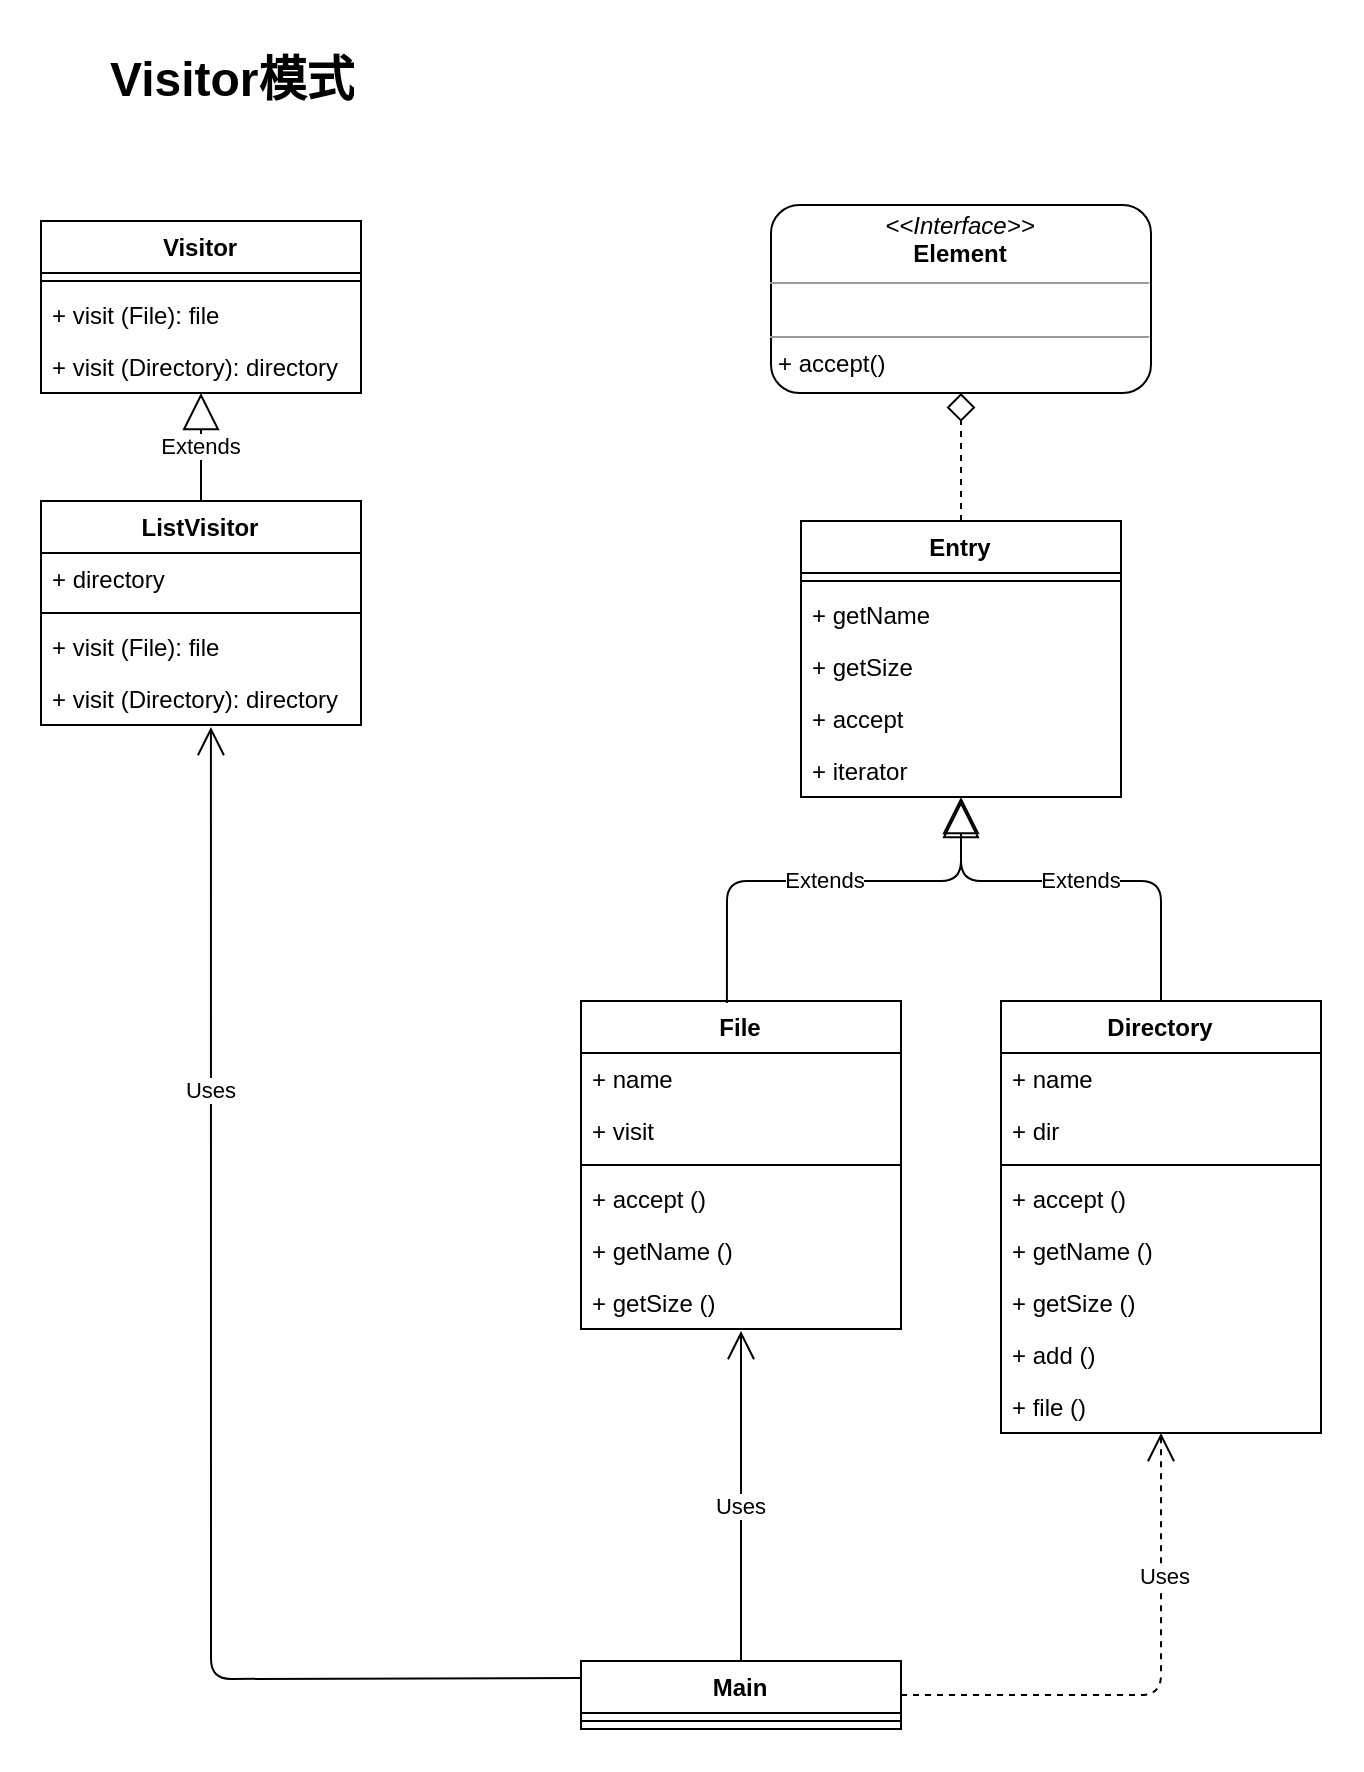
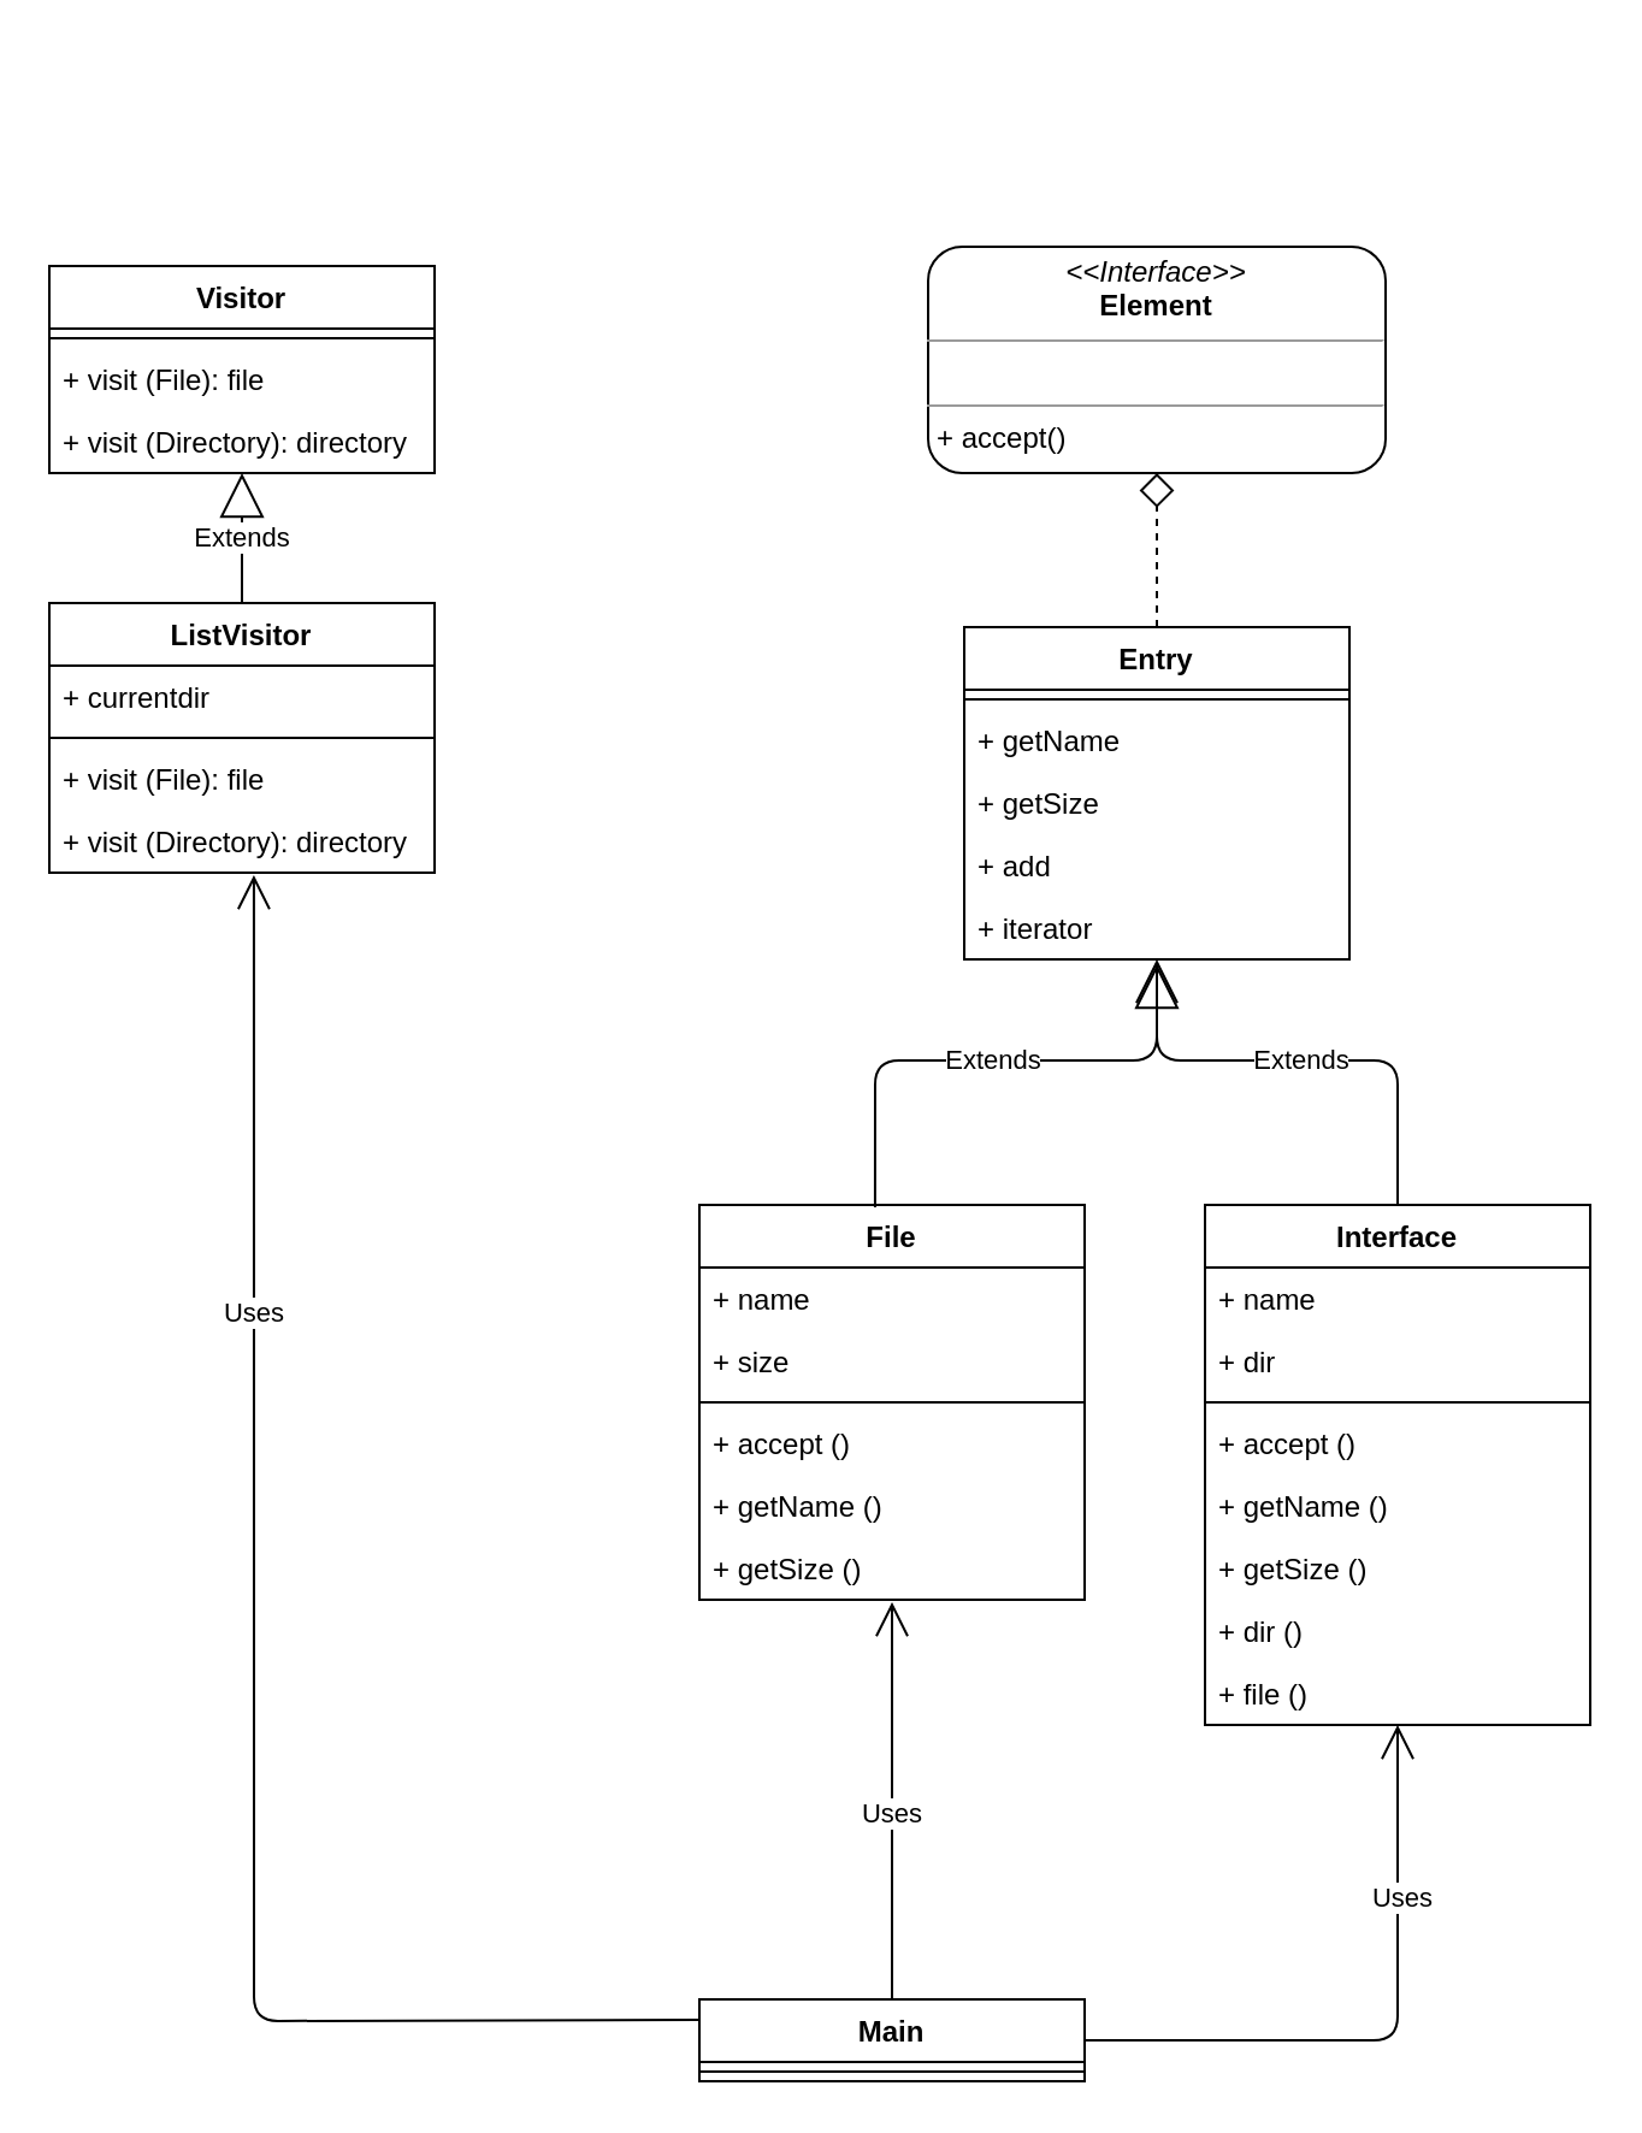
- <mxCell id="2" value="&lt;h1&gt;Visitor模式&lt;/h1&gt;" style="text;html=1;strokeColor=none;fillColor=none;spacing=5;spacingTop=-20;whiteSpace=wrap;overflow=hidden;rounded=0;" parent="1" vertex="1"><mxGeometry x="50" y="20" width="180" height="40" as="geometry" /></mxCell>
- <mxCell id="4" value="+ directory" style="text;strokeColor=none;fillColor=none;align=left;verticalAlign=top;spacingLeft=4;spacingRight=4;overflow=hidden;rotatable=0;points=[[0,0.5],[1,0.5]];portConstraint=eastwest;" vertex="1" parent="3"><mxGeometry y="26" width="160" height="26" as="geometry" /></mxCell>
+ <mxCell id="4" value="+ currentdir" style="text;strokeColor=none;fillColor=none;align=left;verticalAlign=top;spacingLeft=4;spacingRight=4;overflow=hidden;rotatable=0;points=[[0,0.5],[1,0.5]];portConstraint=eastwest;" vertex="1" parent="3"><mxGeometry y="26" width="160" height="26" as="geometry" /></mxCell>
- <mxCell id="17" value="+ accept" style="text;strokeColor=none;fillColor=none;align=left;verticalAlign=top;spacingLeft=4;spacingRight=4;overflow=hidden;rotatable=0;points=[[0,0.5],[1,0.5]];portConstraint=eastwest;" vertex="1" parent="13"><mxGeometry y="86" width="160" height="26" as="geometry" /></mxCell>
+ <mxCell id="17" value="+ add" style="text;strokeColor=none;fillColor=none;align=left;verticalAlign=top;spacingLeft=4;spacingRight=4;overflow=hidden;rotatable=0;points=[[0,0.5],[1,0.5]];portConstraint=eastwest;" vertex="1" parent="13"><mxGeometry y="86" width="160" height="26" as="geometry" /></mxCell>
- <mxCell id="41" value="Extends" style="endArrow=block;endSize=16;endFill=0;html=1;exitX=0.456;exitY=0.006;exitDx=0;exitDy=0;exitPerimeter=0;" edge="1" parent="1" source="19" target="18"><mxGeometry width="160" relative="1" as="geometry"><mxPoint x="330" y="440" as="sourcePoint" /><mxPoint x="490" y="440" as="targetPoint" /><Array as="points"><mxPoint x="363" y="440" /><mxPoint x="480" y="440" /></Array></mxGeometry></mxCell>
+ <mxCell id="41" value="Extends" style="endArrow=open;endSize=16;endFill=0;html=1;exitX=0.456;exitY=0.006;exitDx=0;exitDy=0;exitPerimeter=0;" edge="1" parent="1" source="19" target="18"><mxGeometry width="160" relative="1" as="geometry"><mxPoint x="330" y="440" as="sourcePoint" /><mxPoint x="490" y="440" as="targetPoint" /><Array as="points"><mxPoint x="363" y="440" /><mxPoint x="480" y="440" /></Array></mxGeometry></mxCell>
- <mxCell id="26" value="Directory" style="swimlane;fontStyle=1;align=center;verticalAlign=top;childLayout=stackLayout;horizontal=1;startSize=26;horizontalStack=0;resizeParent=1;resizeParentMax=0;resizeLast=0;collapsible=1;marginBottom=0;" vertex="1" parent="1"><mxGeometry x="500" y="500" width="160" height="216" as="geometry" /></mxCell>
+ <mxCell id="26" value="Interface" style="swimlane;fontStyle=1;align=center;verticalAlign=top;childLayout=stackLayout;horizontal=1;startSize=26;horizontalStack=0;resizeParent=1;resizeParentMax=0;resizeLast=0;collapsible=1;marginBottom=0;" vertex="1" parent="1"><mxGeometry x="500" y="500" width="160" height="216" as="geometry" /></mxCell>
- <mxCell id="21" value="+ visit" style="text;strokeColor=none;fillColor=none;align=left;verticalAlign=top;spacingLeft=4;spacingRight=4;overflow=hidden;rotatable=0;points=[[0,0.5],[1,0.5]];portConstraint=eastwest;" vertex="1" parent="19"><mxGeometry y="52" width="160" height="26" as="geometry" /></mxCell>
+ <mxCell id="21" value="+ size" style="text;strokeColor=none;fillColor=none;align=left;verticalAlign=top;spacingLeft=4;spacingRight=4;overflow=hidden;rotatable=0;points=[[0,0.5],[1,0.5]];portConstraint=eastwest;" vertex="1" parent="19"><mxGeometry y="52" width="160" height="26" as="geometry" /></mxCell>
- <mxCell id="33" value="+ add ()" style="text;strokeColor=none;fillColor=none;align=left;verticalAlign=top;spacingLeft=4;spacingRight=4;overflow=hidden;rotatable=0;points=[[0,0.5],[1,0.5]];portConstraint=eastwest;" vertex="1" parent="26"><mxGeometry y="164" width="160" height="26" as="geometry" /></mxCell>
+ <mxCell id="33" value="+ dir ()" style="text;strokeColor=none;fillColor=none;align=left;verticalAlign=top;spacingLeft=4;spacingRight=4;overflow=hidden;rotatable=0;points=[[0,0.5],[1,0.5]];portConstraint=eastwest;" vertex="1" parent="26"><mxGeometry y="164" width="160" height="26" as="geometry" /></mxCell>
- <mxCell id="39" value="" style="endArrow=open;endFill=1;endSize=12;html=1;exitX=1;exitY=0.5;exitDx=0;exitDy=0;dashed=1;" edge="1" parent="1" source="35" target="34"><mxGeometry width="160" relative="1" as="geometry"><mxPoint x="380" y="840" as="sourcePoint" /><mxPoint x="250" y="674.988" as="targetPoint" /><Array as="points"><mxPoint x="580" y="847" /></Array></mxGeometry></mxCell>
+ <mxCell id="39" value="" style="endArrow=open;endFill=1;endSize=12;html=1;exitX=1;exitY=0.5;exitDx=0;exitDy=0;" edge="1" parent="1" source="35" target="34"><mxGeometry width="160" relative="1" as="geometry"><mxPoint x="380" y="840" as="sourcePoint" /><mxPoint x="250" y="674.988" as="targetPoint" /><Array as="points"><mxPoint x="580" y="847" /></Array></mxGeometry></mxCell>
